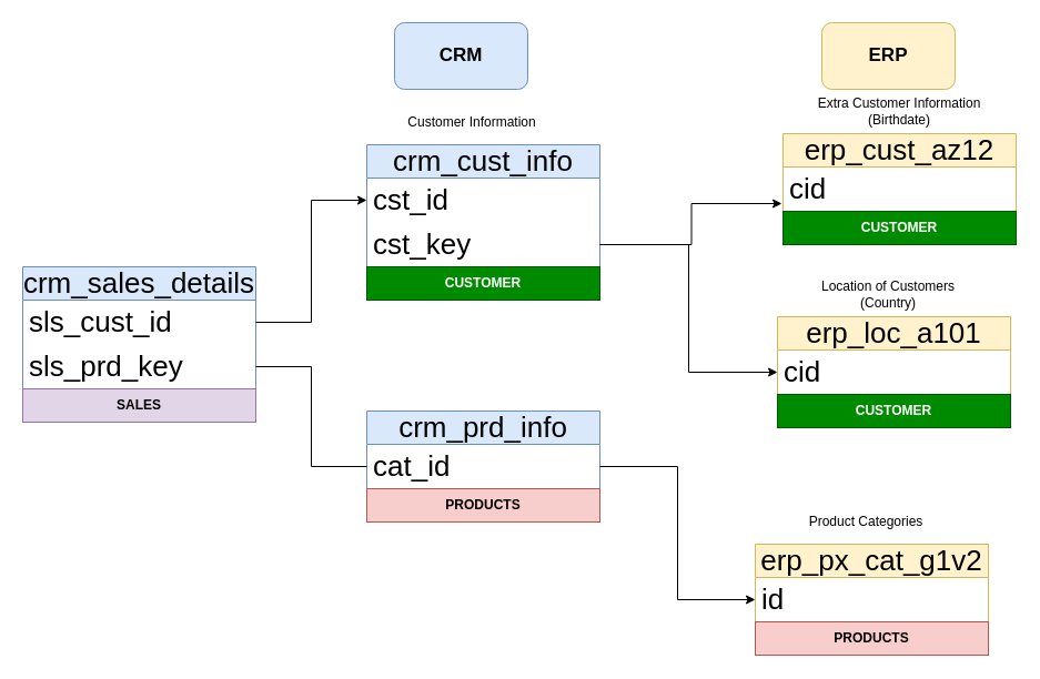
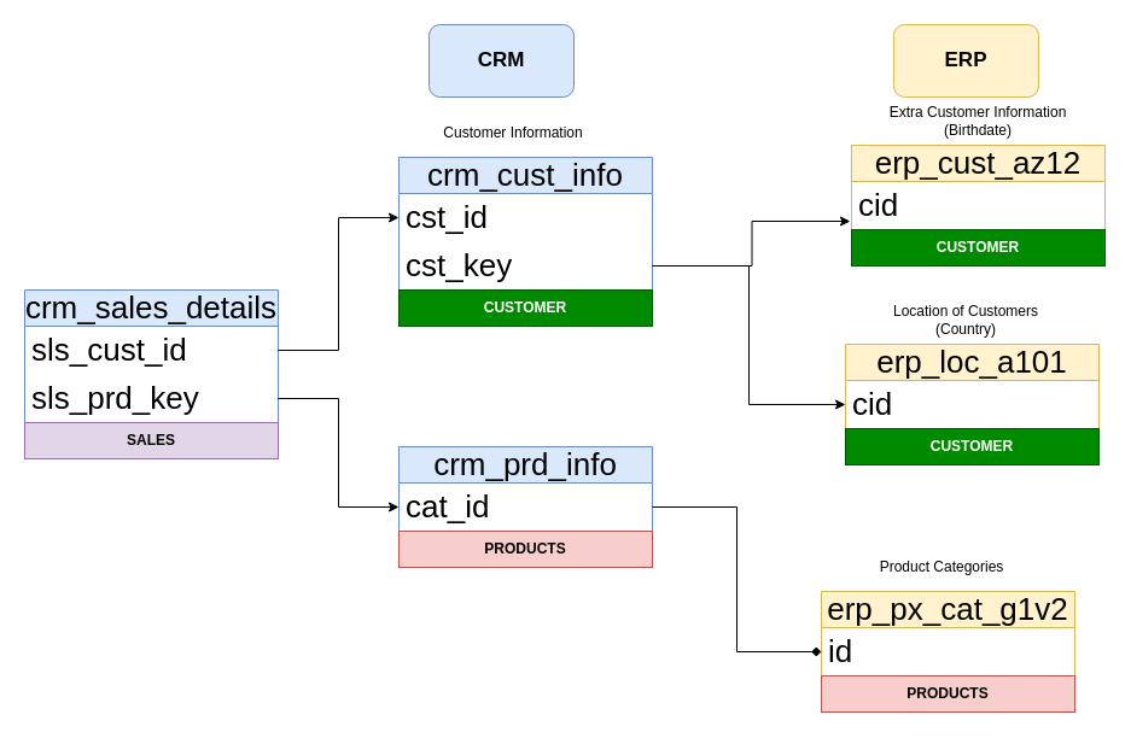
- <mxCell id="8" style="edgeStyle=orthogonalEdgeStyle;rounded=0;orthogonalLoop=1;jettySize=auto;html=1;exitX=1;exitY=0.5;exitDx=0;exitDy=0;entryX=0;entryY=0.5;entryDx=0;entryDy=0;endArrow=none;" parent="1" source="5" target="7" edge="1"><mxGeometry relative="1" as="geometry" /></mxCell>
+ <mxCell id="8" style="edgeStyle=orthogonalEdgeStyle;rounded=0;orthogonalLoop=1;jettySize=auto;html=1;exitX=1;exitY=0.5;exitDx=0;exitDy=0;entryX=0;entryY=0.5;entryDx=0;entryDy=0;" parent="1" source="5" target="7" edge="1"><mxGeometry relative="1" as="geometry" /></mxCell>
- <mxCell id="18" style="edgeStyle=orthogonalEdgeStyle;rounded=0;orthogonalLoop=1;jettySize=auto;html=1;exitX=1;exitY=0.5;exitDx=0;exitDy=0;entryX=0;entryY=0.5;entryDx=0;entryDy=0;" parent="1" source="7" target="16" edge="1"><mxGeometry relative="1" as="geometry" /></mxCell>
+ <mxCell id="18" style="edgeStyle=orthogonalEdgeStyle;rounded=0;orthogonalLoop=1;jettySize=auto;html=1;exitX=1;exitY=0.5;exitDx=0;exitDy=0;entryX=0;entryY=0.5;entryDx=0;entryDy=0;endArrow=diamond;" parent="1" source="7" target="16" edge="1"><mxGeometry relative="1" as="geometry" /></mxCell>
